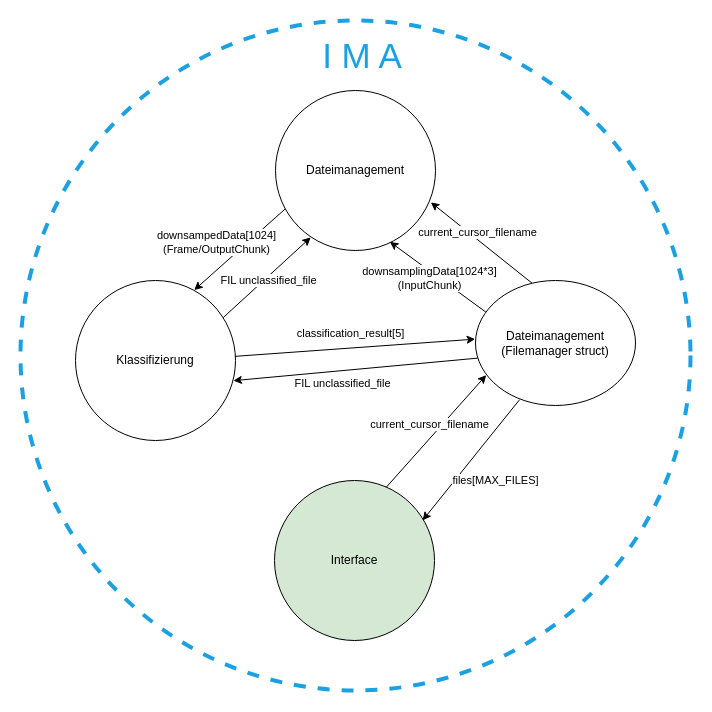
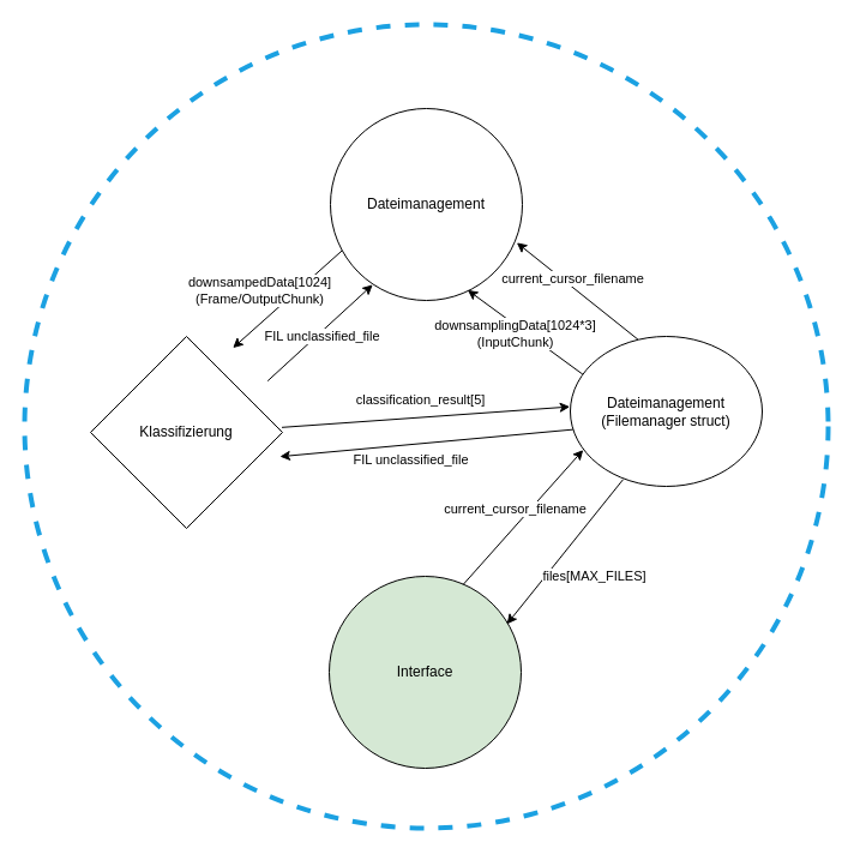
- <mxCell id="21" value="&lt;font style=&quot;font-size: 35px;&quot;&gt;I M A&lt;/font&gt;" style="text;html=1;strokeColor=none;fillColor=none;align=center;verticalAlign=middle;whiteSpace=wrap;rounded=0;fontColor=#1BA1E2;" parent="1" vertex="1"><mxGeometry x="274" y="40" width="176" height="30" as="geometry" /></mxCell>
- <mxCell id="4" value="Klassifizierung" style="ellipse;whiteSpace=wrap;html=1;aspect=fixed;" parent="1" vertex="1"><mxGeometry x="75" y="280" width="160" height="160" as="geometry" /></mxCell>
+ <mxCell id="4" value="Klassifizierung" style="rhombus;whiteSpace=wrap;html=1;aspect=fixed;" parent="1" vertex="1"><mxGeometry x="75" y="280" width="160" height="160" as="geometry" /></mxCell>
